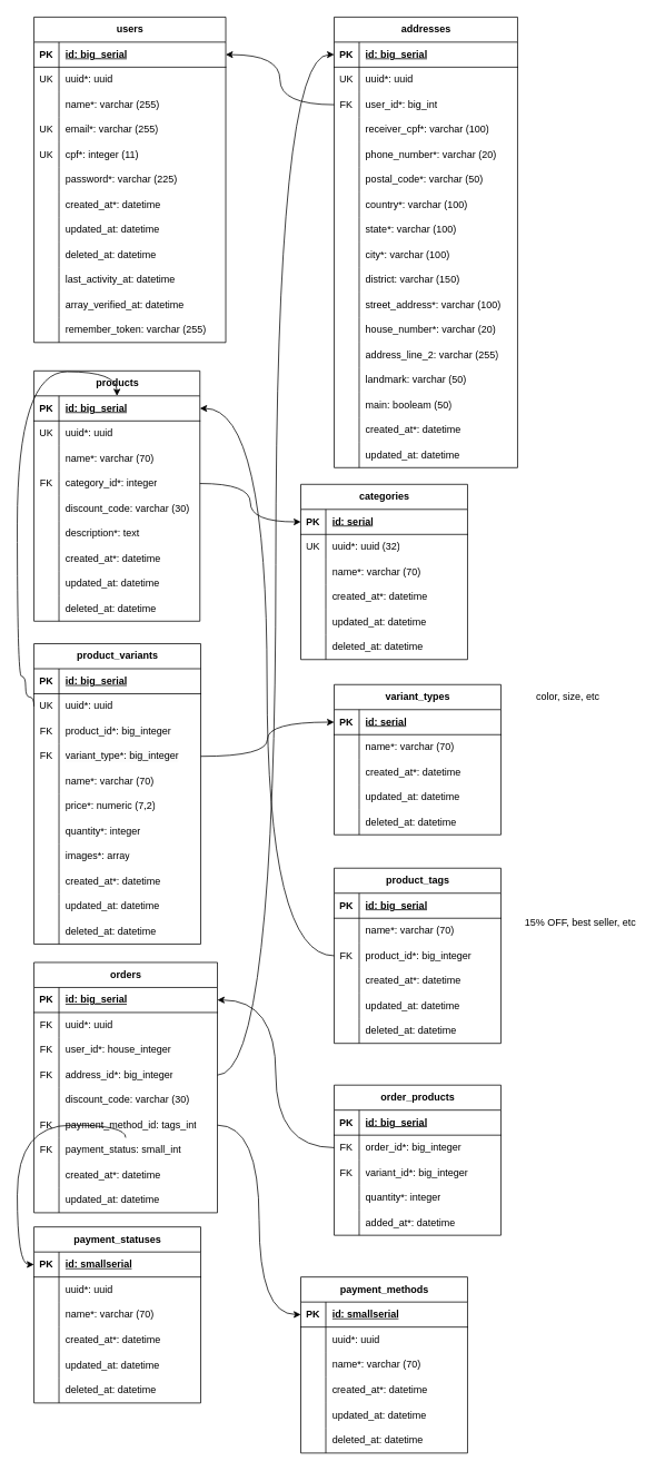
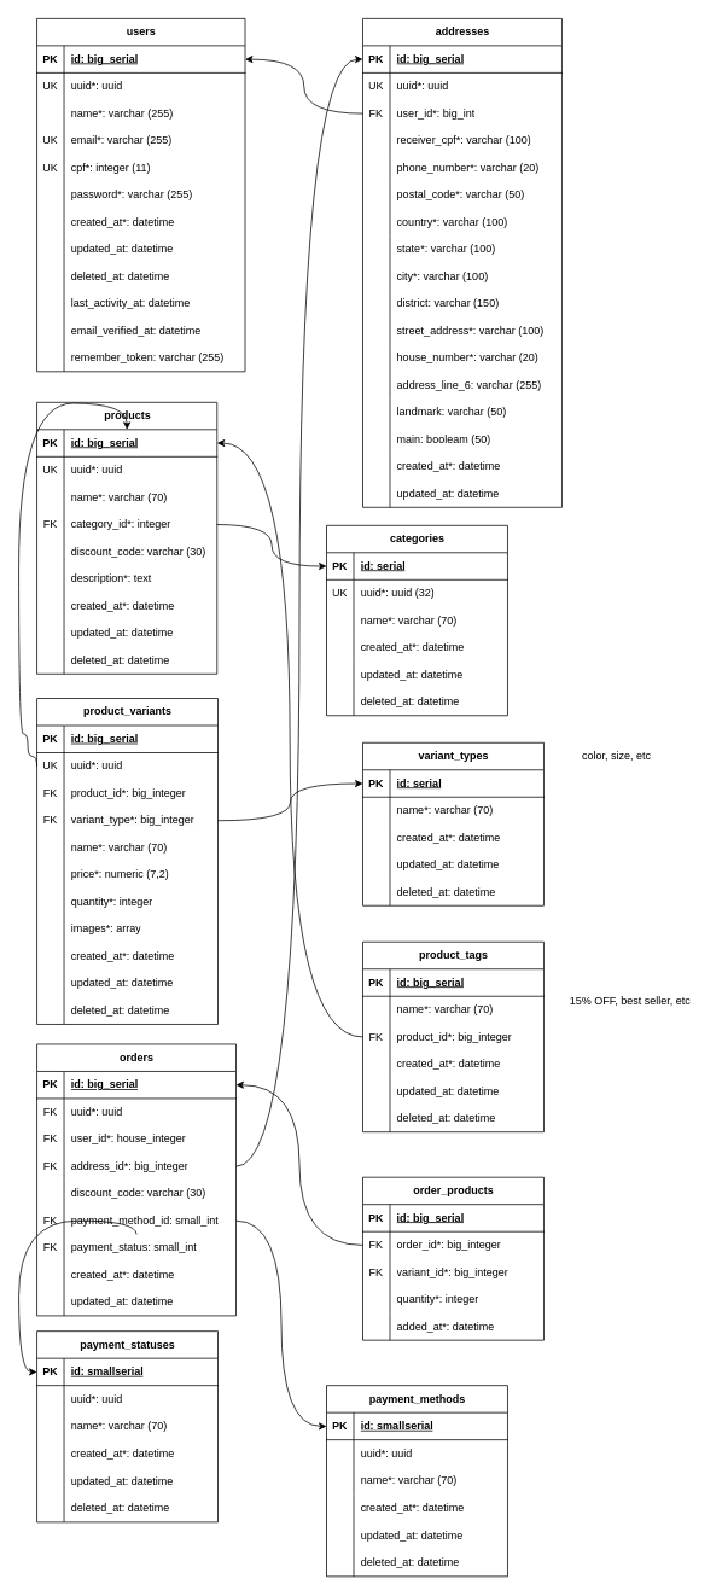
- <mxCell id="20" value="password*: varchar&amp;nbsp;(225)" style="shape=partialRectangle;connectable=0;fillColor=none;top=0;left=0;bottom=0;right=0;align=left;spacingLeft=6;overflow=hidden;whiteSpace=wrap;html=1;" parent="18" vertex="1"><mxGeometry x="30" width="200" height="30" as="geometry"><mxRectangle width="200" height="30" as="alternateBounds" /></mxGeometry></mxCell>
+ <mxCell id="20" value="password*: varchar&amp;nbsp;(255)" style="shape=partialRectangle;connectable=0;fillColor=none;top=0;left=0;bottom=0;right=0;align=left;spacingLeft=6;overflow=hidden;whiteSpace=wrap;html=1;" parent="18" vertex="1"><mxGeometry x="30" width="200" height="30" as="geometry"><mxRectangle width="200" height="30" as="alternateBounds" /></mxGeometry></mxCell>
- <mxCell id="35" value="array_verified_at: datetime&amp;nbsp;" style="shape=partialRectangle;connectable=0;fillColor=none;top=0;left=0;bottom=0;right=0;align=left;spacingLeft=6;overflow=hidden;whiteSpace=wrap;html=1;" parent="33" vertex="1"><mxGeometry x="30" width="200" height="30" as="geometry"><mxRectangle width="200" height="30" as="alternateBounds" /></mxGeometry></mxCell>
+ <mxCell id="35" value="email_verified_at: datetime&amp;nbsp;" style="shape=partialRectangle;connectable=0;fillColor=none;top=0;left=0;bottom=0;right=0;align=left;spacingLeft=6;overflow=hidden;whiteSpace=wrap;html=1;" parent="33" vertex="1"><mxGeometry x="30" width="200" height="30" as="geometry"><mxRectangle width="200" height="30" as="alternateBounds" /></mxGeometry></mxCell>
- <mxCell id="78" value="address_line_2: varchar (255)" style="shape=partialRectangle;connectable=0;fillColor=none;top=0;left=0;bottom=0;right=0;align=left;spacingLeft=6;overflow=hidden;whiteSpace=wrap;html=1;" parent="76" vertex="1"><mxGeometry x="30" width="190" height="30" as="geometry"><mxRectangle width="190" height="30" as="alternateBounds" /></mxGeometry></mxCell>
+ <mxCell id="78" value="address_line_6: varchar (255)" style="shape=partialRectangle;connectable=0;fillColor=none;top=0;left=0;bottom=0;right=0;align=left;spacingLeft=6;overflow=hidden;whiteSpace=wrap;html=1;" parent="76" vertex="1"><mxGeometry x="30" width="190" height="30" as="geometry"><mxRectangle width="190" height="30" as="alternateBounds" /></mxGeometry></mxCell>
- <mxCell id="231" value="payment_method_id: tags_int" style="shape=partialRectangle;connectable=0;fillColor=none;top=0;left=0;bottom=0;right=0;align=left;spacingLeft=6;overflow=hidden;whiteSpace=wrap;html=1;" parent="229" vertex="1"><mxGeometry x="30" width="190" height="30" as="geometry"><mxRectangle width="190" height="30" as="alternateBounds" /></mxGeometry></mxCell>
+ <mxCell id="231" value="payment_method_id: small_int" style="shape=partialRectangle;connectable=0;fillColor=none;top=0;left=0;bottom=0;right=0;align=left;spacingLeft=6;overflow=hidden;whiteSpace=wrap;html=1;" parent="229" vertex="1"><mxGeometry x="30" width="190" height="30" as="geometry"><mxRectangle width="190" height="30" as="alternateBounds" /></mxGeometry></mxCell>
